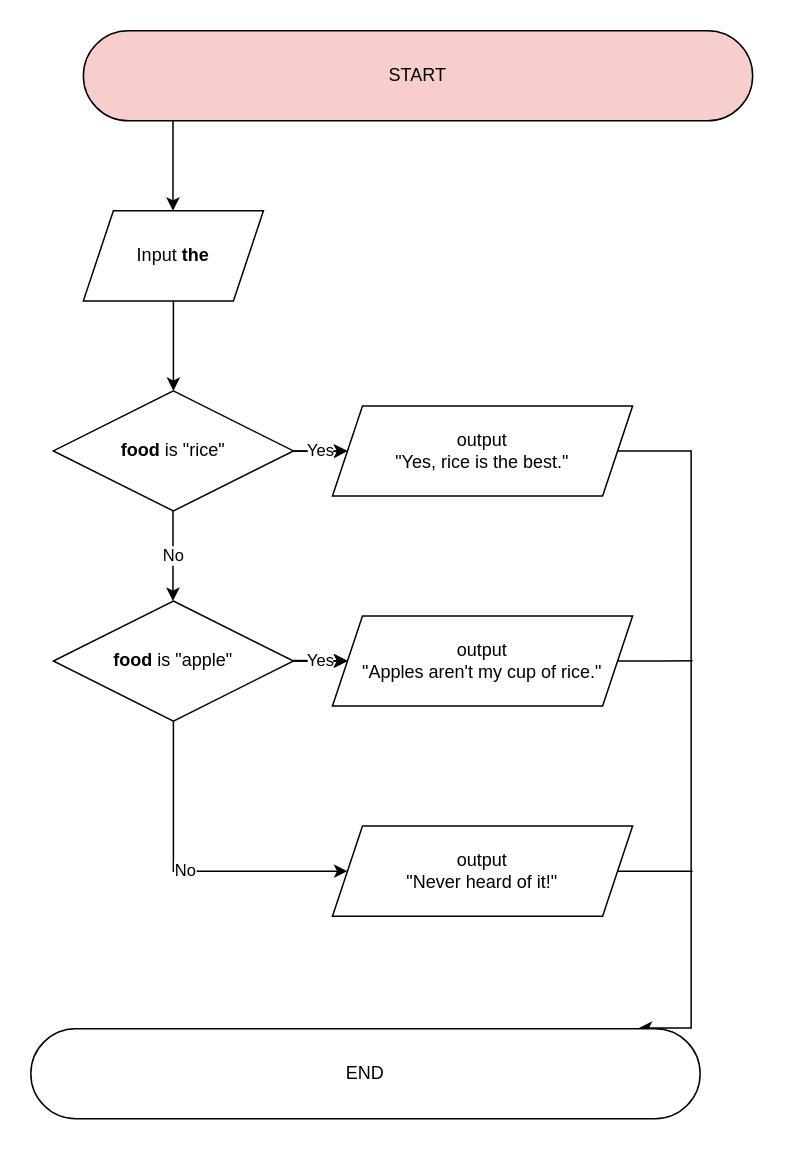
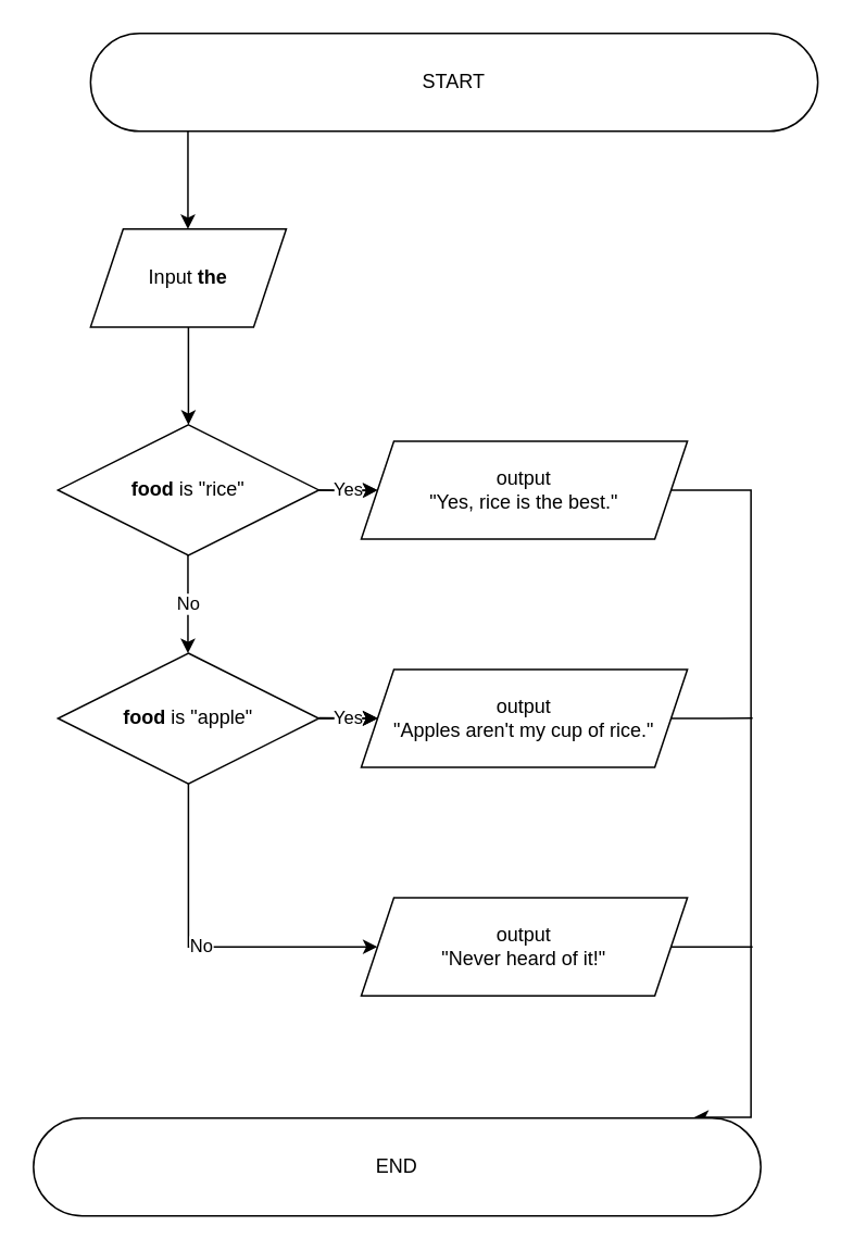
- <mxCell id="2" value="START" style="rounded=1;whiteSpace=wrap;html=1;arcSize=50;fillColor=#f8cecc;" parent="1" vertex="1"><mxGeometry x="55" y="20" width="446" height="60" as="geometry" /></mxCell>
+ <mxCell id="2" value="START" style="rounded=1;whiteSpace=wrap;html=1;arcSize=50;" parent="1" vertex="1"><mxGeometry x="55" y="20" width="446" height="60" as="geometry" /></mxCell>
